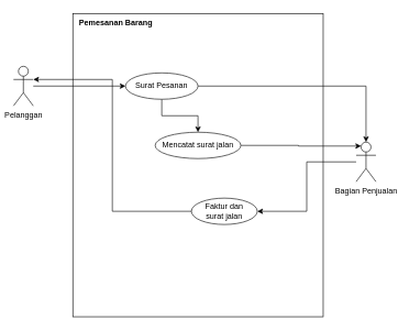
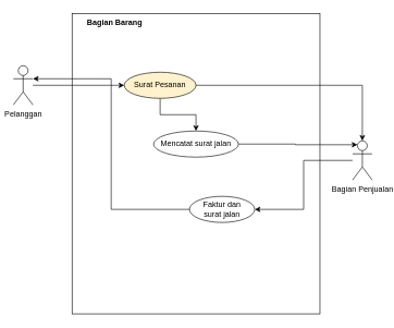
- <mxCell id="7" value="&lt;b&gt;Pemesanan Barang&lt;/b&gt;" style="text;html=1;align=center;verticalAlign=middle;resizable=0;points=[];autosize=1;strokeColor=none;fillColor=none;" vertex="1" parent="1"><mxGeometry x="110" y="20" width="130" height="30" as="geometry" /></mxCell>
+ <mxCell id="7" value="&lt;b&gt;Bagian Barang&lt;/b&gt;" style="text;html=1;align=center;verticalAlign=middle;resizable=0;points=[];autosize=1;strokeColor=none;fillColor=none;" vertex="1" parent="1"><mxGeometry x="110" y="20" width="130" height="30" as="geometry" /></mxCell>
- <mxCell id="10" value="Surat Pesanan" style="ellipse;whiteSpace=wrap;html=1;" vertex="1" parent="1"><mxGeometry x="190" y="110" width="110" height="40" as="geometry" /></mxCell>
+ <mxCell id="10" value="Surat Pesanan" style="ellipse;whiteSpace=wrap;html=1;fillColor=#fff2cc;" vertex="1" parent="1"><mxGeometry x="190" y="110" width="110" height="40" as="geometry" /></mxCell>
